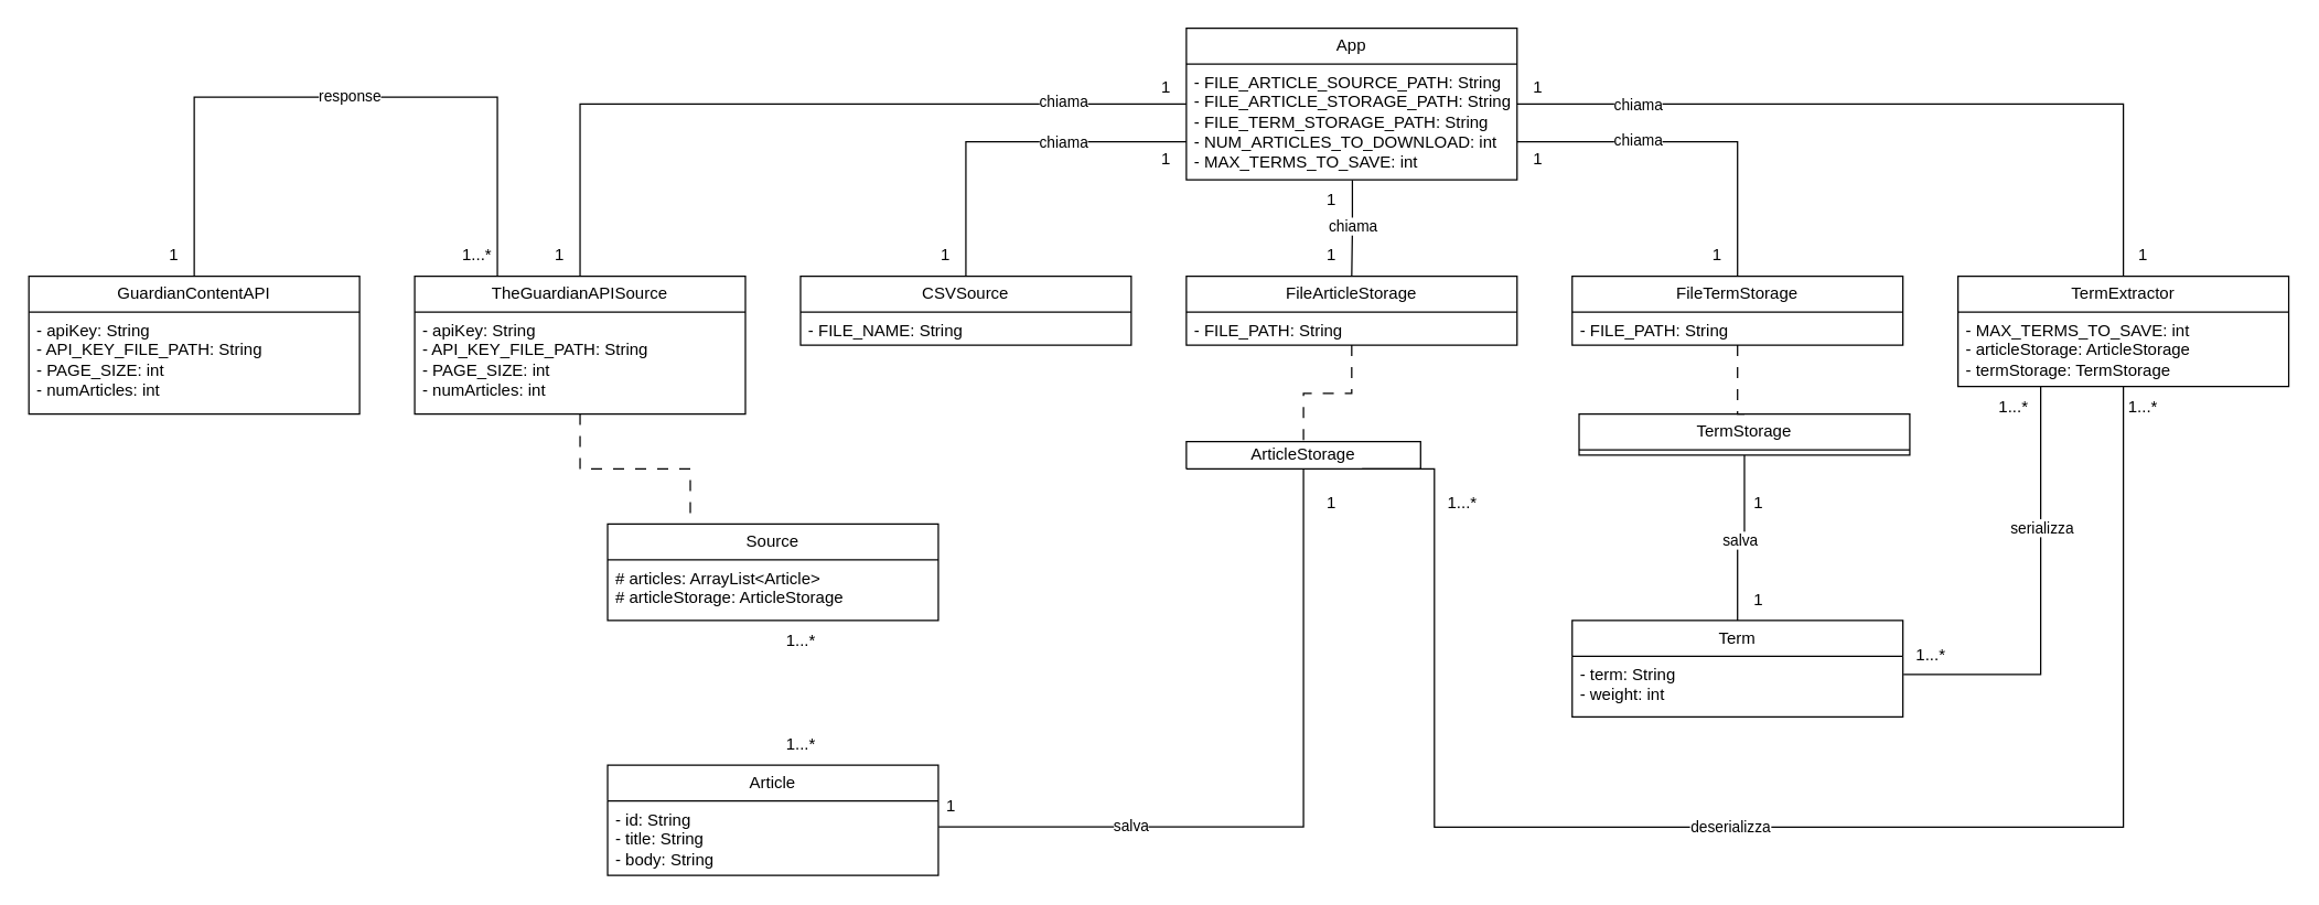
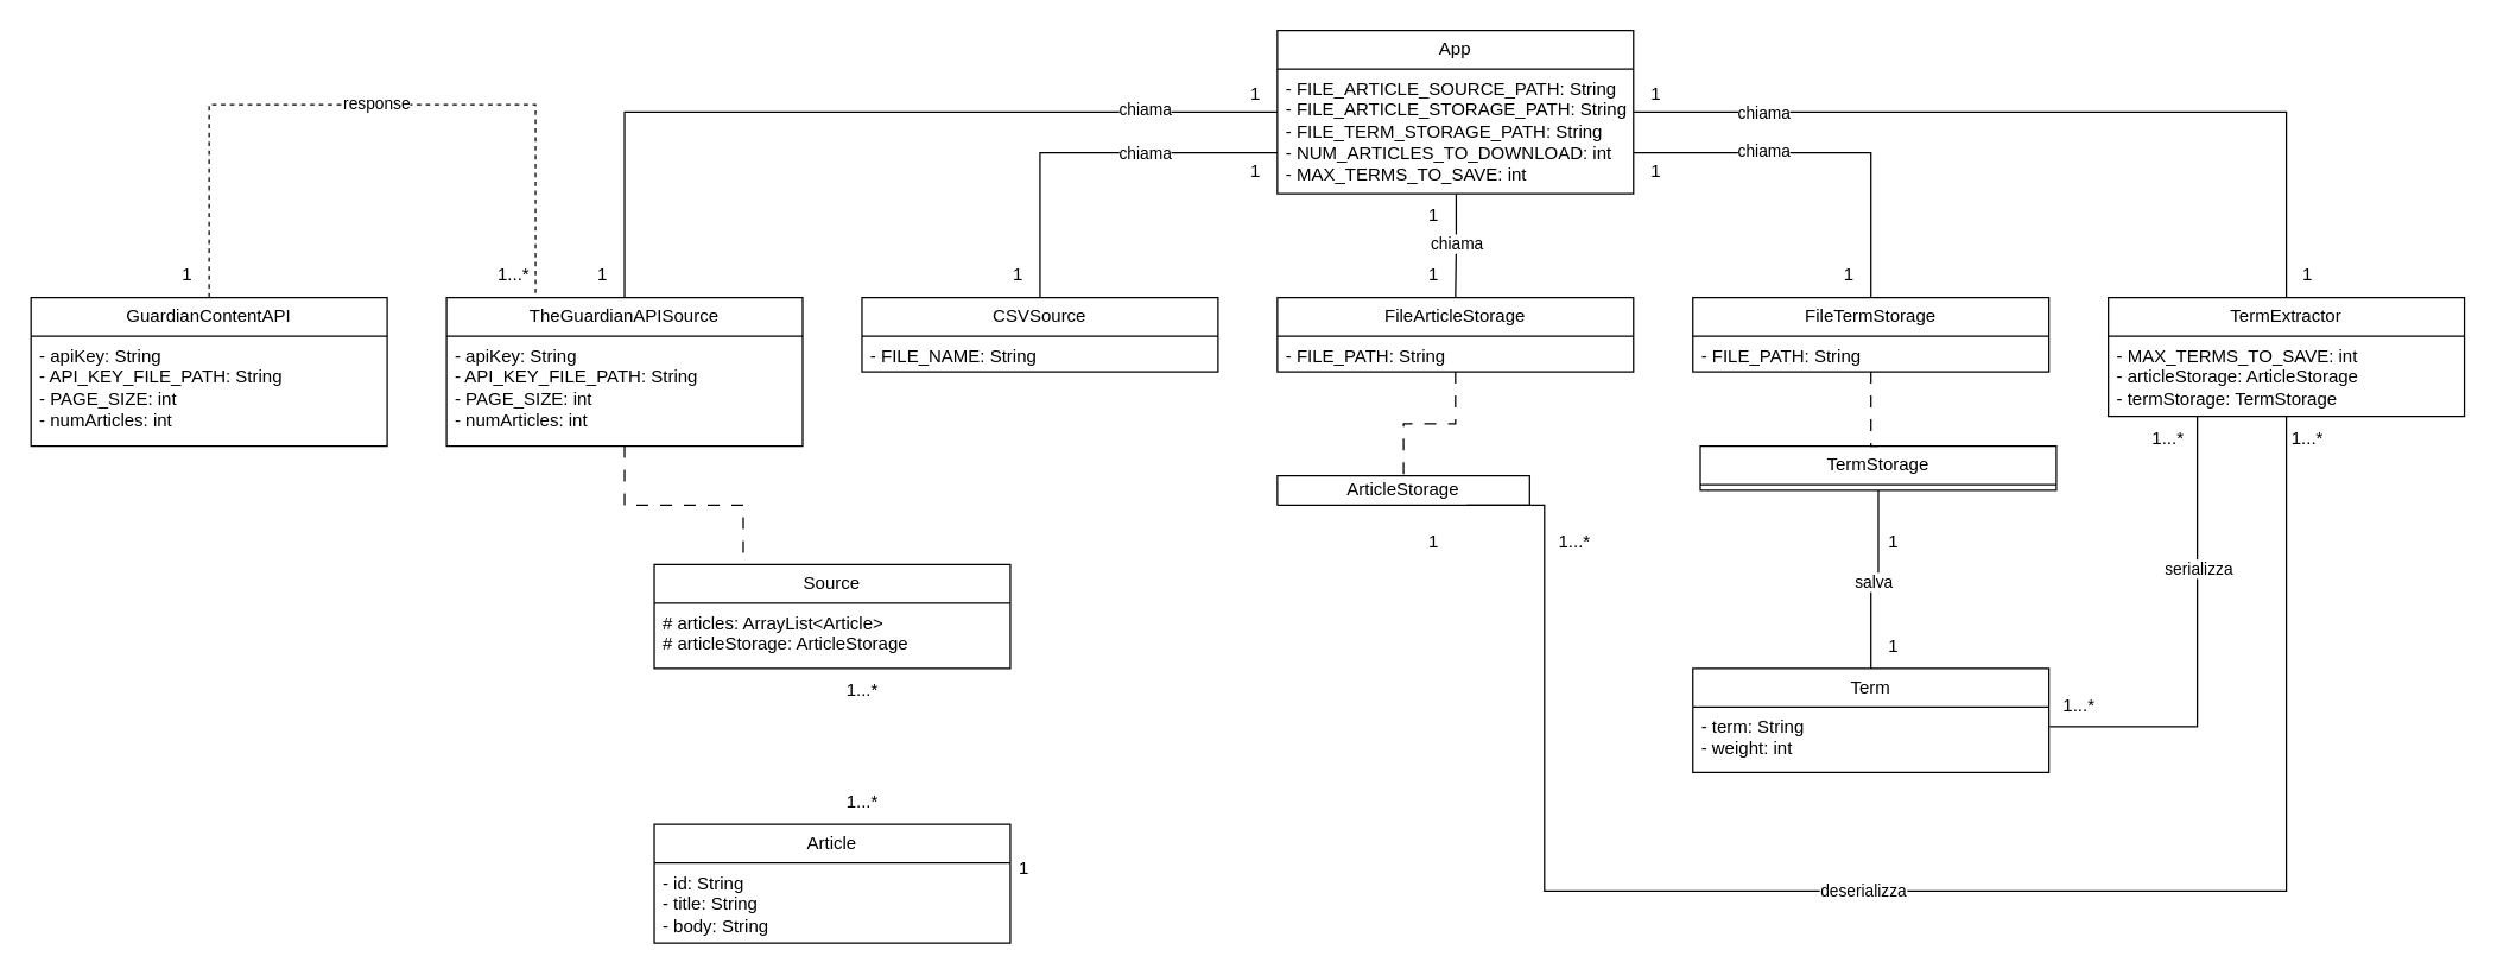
- <mxCell id="53" style="edgeStyle=orthogonalEdgeStyle;rounded=0;orthogonalLoop=1;jettySize=auto;html=1;exitX=0.5;exitY=0;exitDx=0;exitDy=0;entryX=0.25;entryY=0;entryDx=0;entryDy=0;endArrow=none;endFill=0;" edge="1" parent="1" source="55" target="15"><mxGeometry relative="1" as="geometry"><Array as="points"><mxPoint x="140" y="70" /><mxPoint x="360" y="70" /></Array></mxGeometry></mxCell>
+ <mxCell id="53" style="edgeStyle=orthogonalEdgeStyle;rounded=0;orthogonalLoop=1;jettySize=auto;html=1;exitX=0.5;exitY=0;exitDx=0;exitDy=0;entryX=0.25;entryY=0;entryDx=0;entryDy=0;endArrow=none;endFill=0;dashed=1;" edge="1" parent="1" source="55" target="15"><mxGeometry relative="1" as="geometry"><Array as="points"><mxPoint x="140" y="70" /><mxPoint x="360" y="70" /></Array></mxGeometry></mxCell>
- <mxCell id="35" style="edgeStyle=orthogonalEdgeStyle;rounded=0;orthogonalLoop=1;jettySize=auto;html=1;exitX=1.001;exitY=0.348;exitDx=0;exitDy=0;entryX=0.5;entryY=1;entryDx=0;entryDy=0;endArrow=none;endFill=0;exitPerimeter=0;" edge="1" parent="1" source="38" target="31"><mxGeometry relative="1" as="geometry" /></mxCell>
- <mxCell id="36" value="salva" style="edgeLabel;html=1;align=center;verticalAlign=middle;resizable=0;points=[];" vertex="1" connectable="0" parent="35"><mxGeometry x="-0.191" y="1" relative="1" as="geometry"><mxPoint x="-73" as="offset" /></mxGeometry></mxCell>
